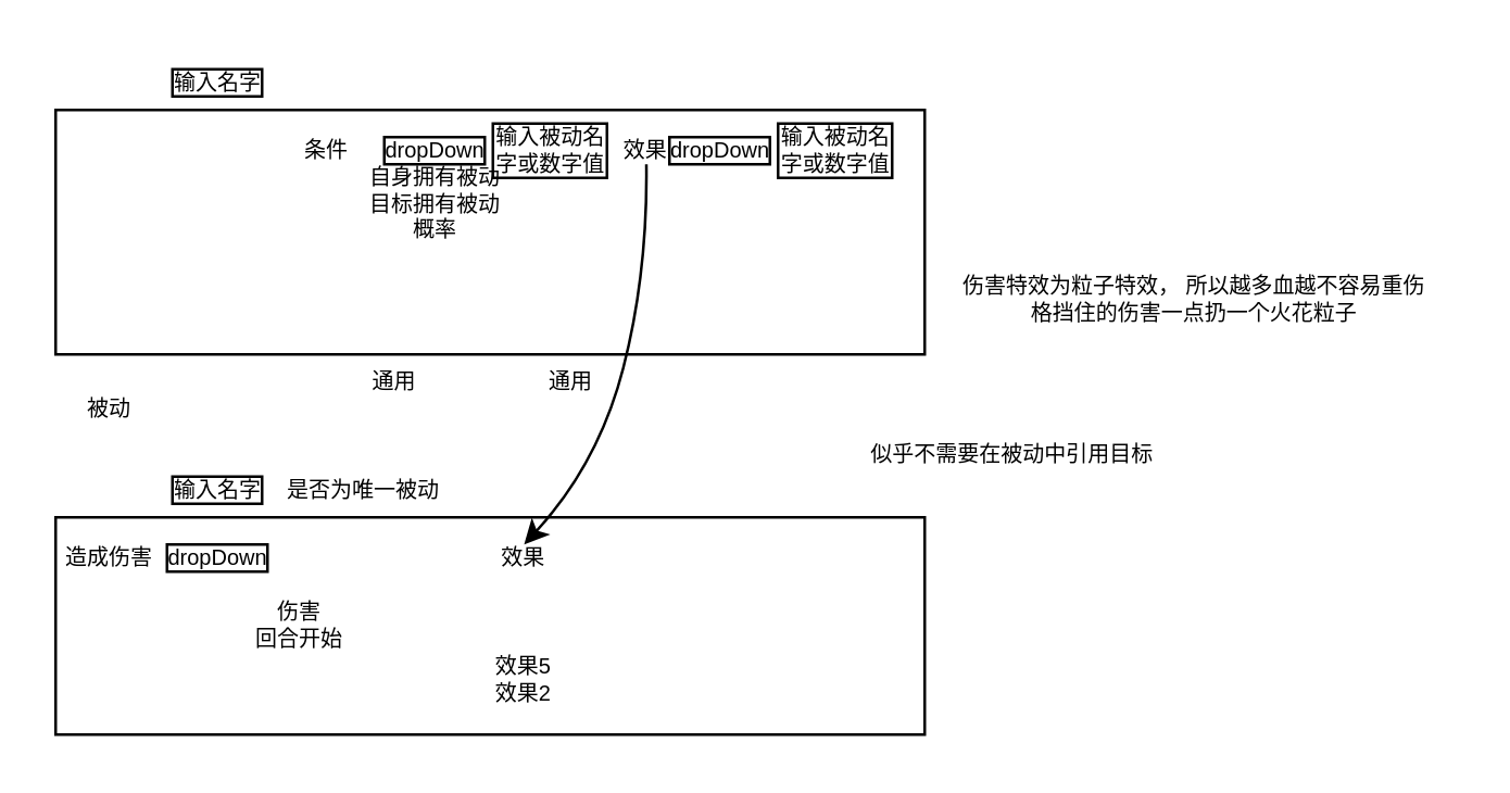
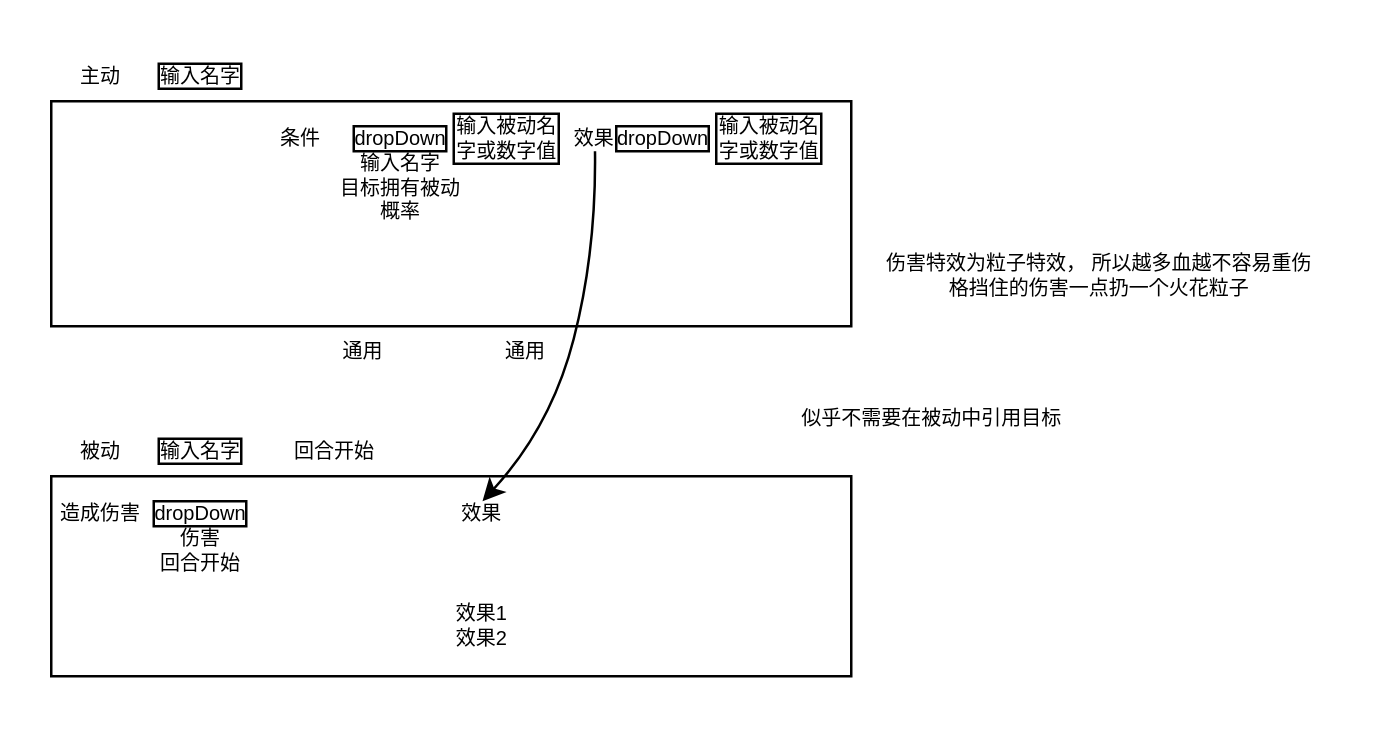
+ <mxCell id="12" value="主动" style="text;html=1;strokeColor=none;fillColor=none;align=center;verticalAlign=middle;whiteSpace=wrap;rounded=0;fontSize=8;" parent="1" vertex="1"><mxGeometry x="20" y="20" width="40" height="20" as="geometry" /></mxCell>
- <mxCell id="17" value="自身拥有被动&lt;br&gt;目标拥有被动&lt;br&gt;概率&lt;br&gt;" style="text;html=1;strokeColor=none;fillColor=none;align=center;verticalAlign=middle;whiteSpace=wrap;rounded=0;fontSize=8;" parent="1" vertex="1"><mxGeometry x="125" y="60" width="70" height="30" as="geometry" /></mxCell>
+ <mxCell id="17" value="输入名字&lt;br&gt;目标拥有被动&lt;br&gt;概率&lt;br&gt;" style="text;html=1;strokeColor=none;fillColor=none;align=center;verticalAlign=middle;whiteSpace=wrap;rounded=0;fontSize=8;" parent="1" vertex="1"><mxGeometry x="125" y="60" width="70" height="30" as="geometry" /></mxCell>
- <mxCell id="11" value="被动" style="text;html=1;strokeColor=none;fillColor=none;align=center;verticalAlign=middle;whiteSpace=wrap;rounded=0;fontSize=8;" parent="1" vertex="1"><mxGeometry x="20" y="140" width="40" height="20" as="geometry" /></mxCell>
+ <mxCell id="11" value="被动" style="text;html=1;strokeColor=none;fillColor=none;align=center;verticalAlign=middle;whiteSpace=wrap;rounded=0;fontSize=8;" parent="1" vertex="1"><mxGeometry x="20" y="170" width="40" height="20" as="geometry" /></mxCell>
- <mxCell id="21" value="&amp;nbsp;是否为唯一被动" style="text;html=1;strokeColor=none;fillColor=none;align=center;verticalAlign=middle;whiteSpace=wrap;rounded=0;fontSize=8;" parent="1" vertex="1"><mxGeometry x="100" y="175" width="65" height="10" as="geometry" /></mxCell>
+ <mxCell id="21" value="&amp;nbsp;回合开始" style="text;html=1;strokeColor=none;fillColor=none;align=center;verticalAlign=middle;whiteSpace=wrap;rounded=0;fontSize=8;" parent="1" vertex="1"><mxGeometry x="100" y="175" width="65" height="10" as="geometry" /></mxCell>
- <mxCell id="22" value="伤害&lt;br&gt;回合开始&lt;br&gt;" style="text;html=1;strokeColor=none;fillColor=none;align=center;verticalAlign=middle;whiteSpace=wrap;rounded=0;fontSize=8;" parent="1" vertex="1"><mxGeometry x="75" y="220" width="70" height="20" as="geometry" /></mxCell>
+ <mxCell id="22" value="伤害&lt;br&gt;回合开始&lt;br&gt;" style="text;html=1;strokeColor=none;fillColor=none;align=center;verticalAlign=middle;whiteSpace=wrap;rounded=0;fontSize=8;" parent="1" vertex="1"><mxGeometry x="45" y="210" width="70" height="20" as="geometry" /></mxCell>
- <mxCell id="23" value="效果5&lt;br&gt;效果2" style="text;html=1;strokeColor=none;fillColor=none;align=center;verticalAlign=middle;whiteSpace=wrap;rounded=0;fontSize=8;" parent="1" vertex="1"><mxGeometry x="180" y="240" width="25" height="20" as="geometry" /></mxCell>
+ <mxCell id="23" value="效果1&lt;br&gt;效果2" style="text;html=1;strokeColor=none;fillColor=none;align=center;verticalAlign=middle;whiteSpace=wrap;rounded=0;fontSize=8;" parent="1" vertex="1"><mxGeometry x="180" y="240" width="25" height="20" as="geometry" /></mxCell>
